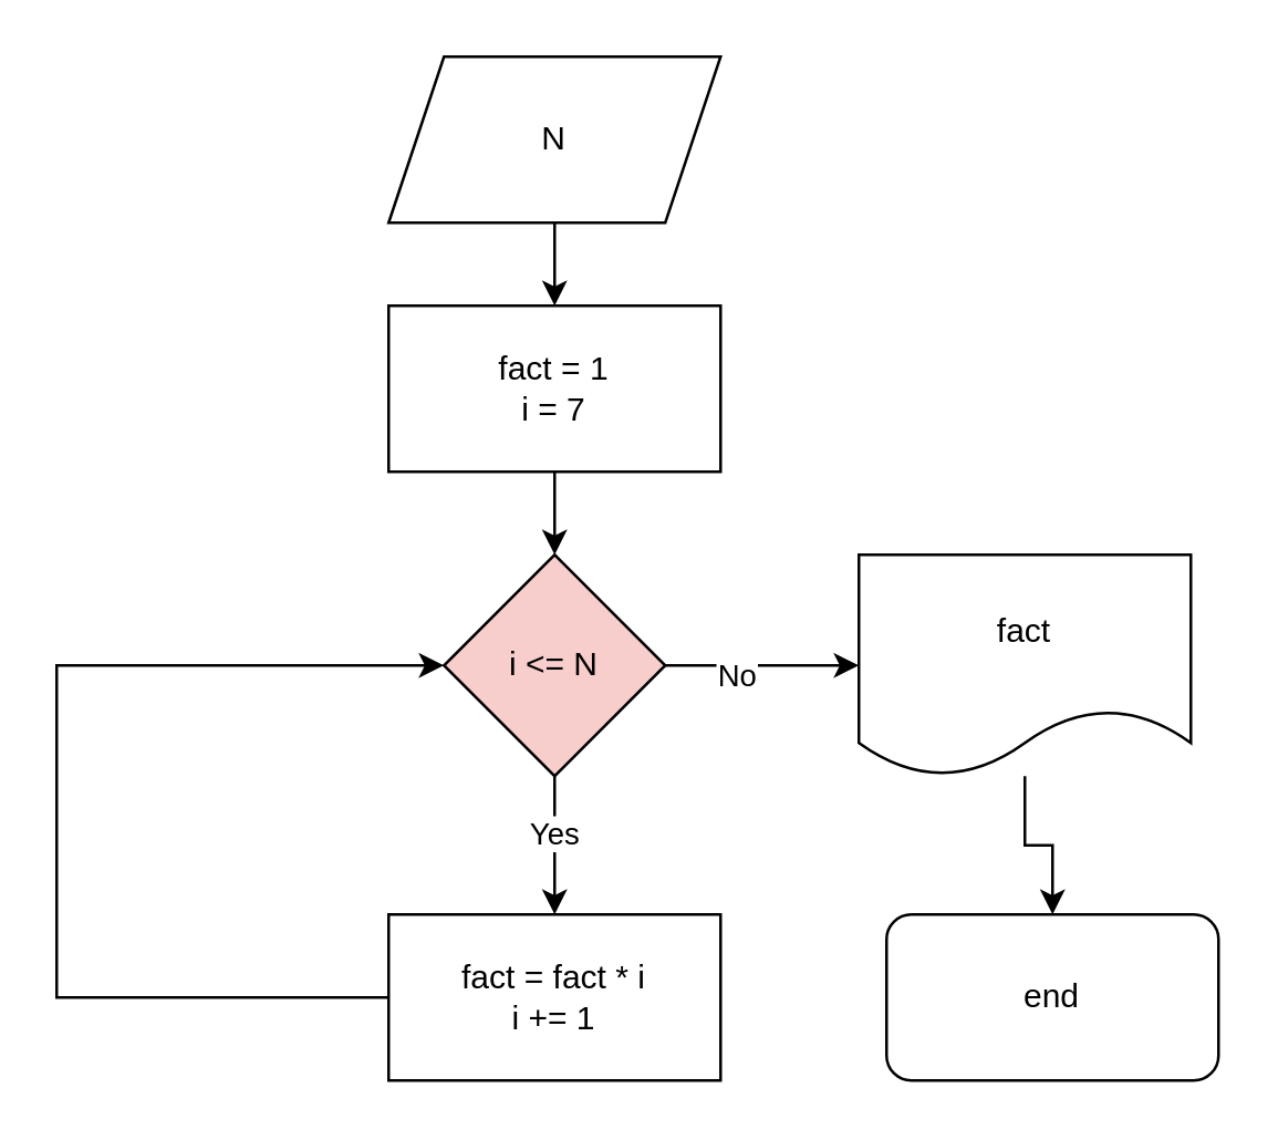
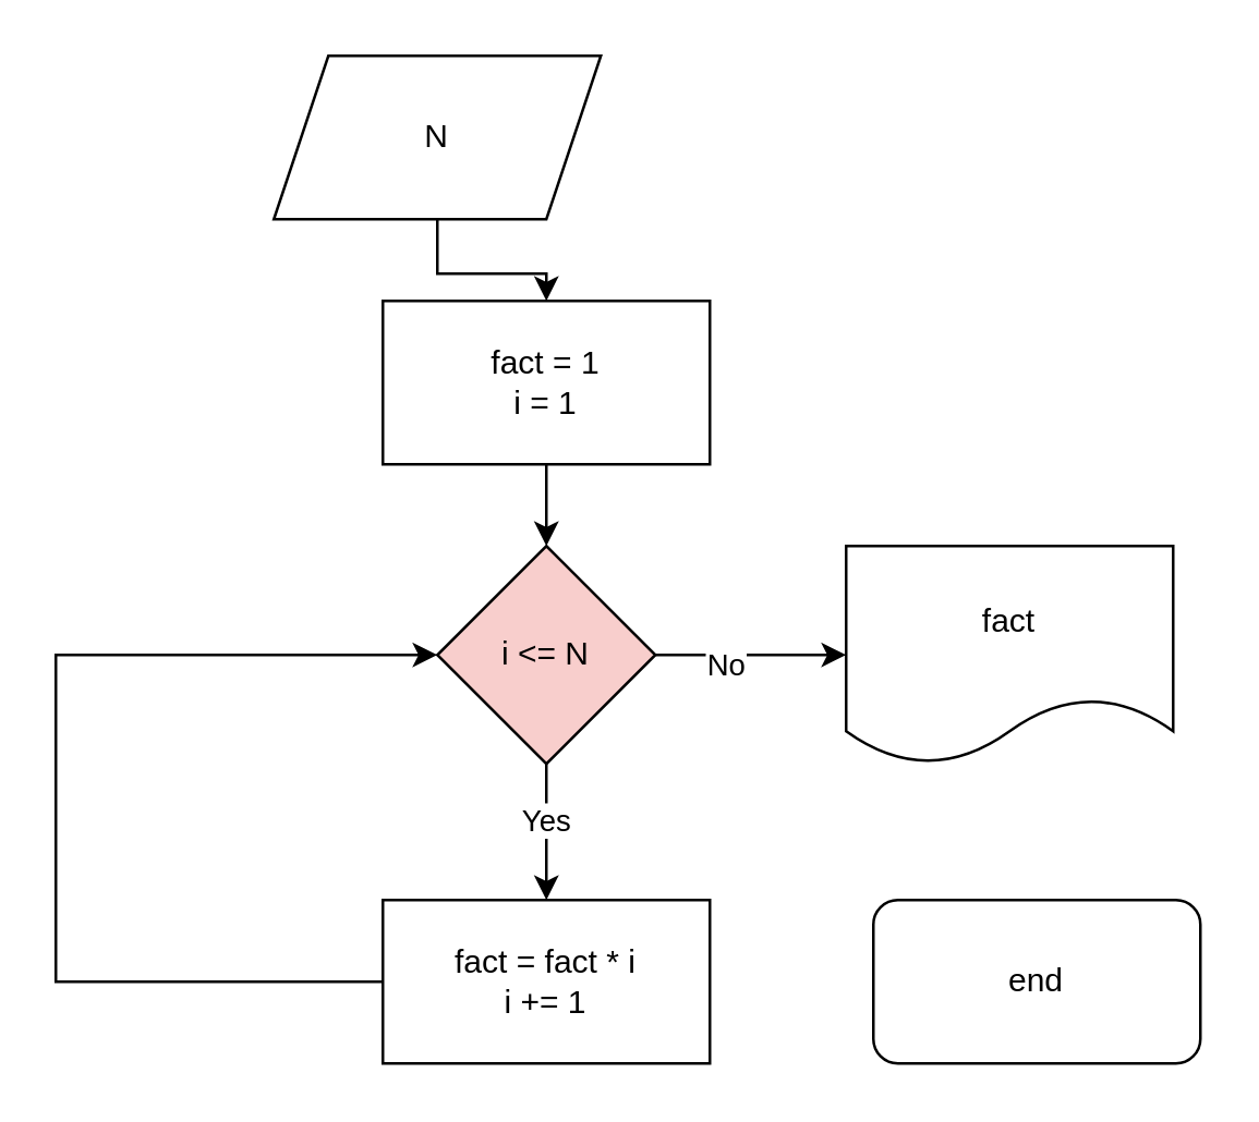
- <mxCell id="3" value="N" style="shape=parallelogram;perimeter=parallelogramPerimeter;whiteSpace=wrap;html=1;fixedSize=1;" vertex="1" parent="1"><mxGeometry x="140" y="20" width="120" height="60" as="geometry" /></mxCell>
+ <mxCell id="3" value="N" style="shape=parallelogram;perimeter=parallelogramPerimeter;whiteSpace=wrap;html=1;fixedSize=1;" vertex="1" parent="1"><mxGeometry x="100" y="20" width="120" height="60" as="geometry" /></mxCell>
- <mxCell id="5" value="fact = 1&lt;br&gt;i = 7" style="rounded=0;whiteSpace=wrap;html=1;" vertex="1" parent="1"><mxGeometry x="140" y="110" width="120" height="60" as="geometry" /></mxCell>
+ <mxCell id="5" value="fact = 1&lt;br&gt;i = 1" style="rounded=0;whiteSpace=wrap;html=1;" vertex="1" parent="1"><mxGeometry x="140" y="110" width="120" height="60" as="geometry" /></mxCell>
- <mxCell id="13" value="" style="edgeStyle=orthogonalEdgeStyle;rounded=0;orthogonalLoop=1;jettySize=auto;html=1;" edge="1" parent="1" source="14" target="15"><mxGeometry relative="1" as="geometry" /></mxCell>
